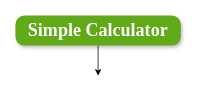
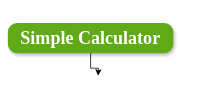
- <mxCell id="3" value="&lt;h1&gt;Simple Calculator&lt;/h1&gt;" style="rounded=1;html=1;fillColor=#60a917;fontColor=#ffffff;strokeColor=none;shadow=1;arcSize=30;gradientColor=none;glass=0;fontFamily=Comic Sans MS;fontStyle=0;horizontal=1;labelBackgroundColor=none;textShadow=0;whiteSpace=wrap;" parent="1" vertex="1"><mxGeometry x="20" y="20" width="220" height="40" as="geometry" /></mxCell>
+ <mxCell id="3" value="&lt;h1&gt;Simple Calculator&lt;/h1&gt;" style="rounded=1;html=1;fillColor=#60a917;fontColor=#ffffff;strokeColor=none;shadow=1;arcSize=30;gradientColor=none;glass=0;fontFamily=Comic Sans MS;fontStyle=0;horizontal=1;labelBackgroundColor=none;textShadow=0;whiteSpace=wrap;" parent="1" vertex="1"><mxGeometry x="10" y="30" width="220" height="40" as="geometry" /></mxCell>
